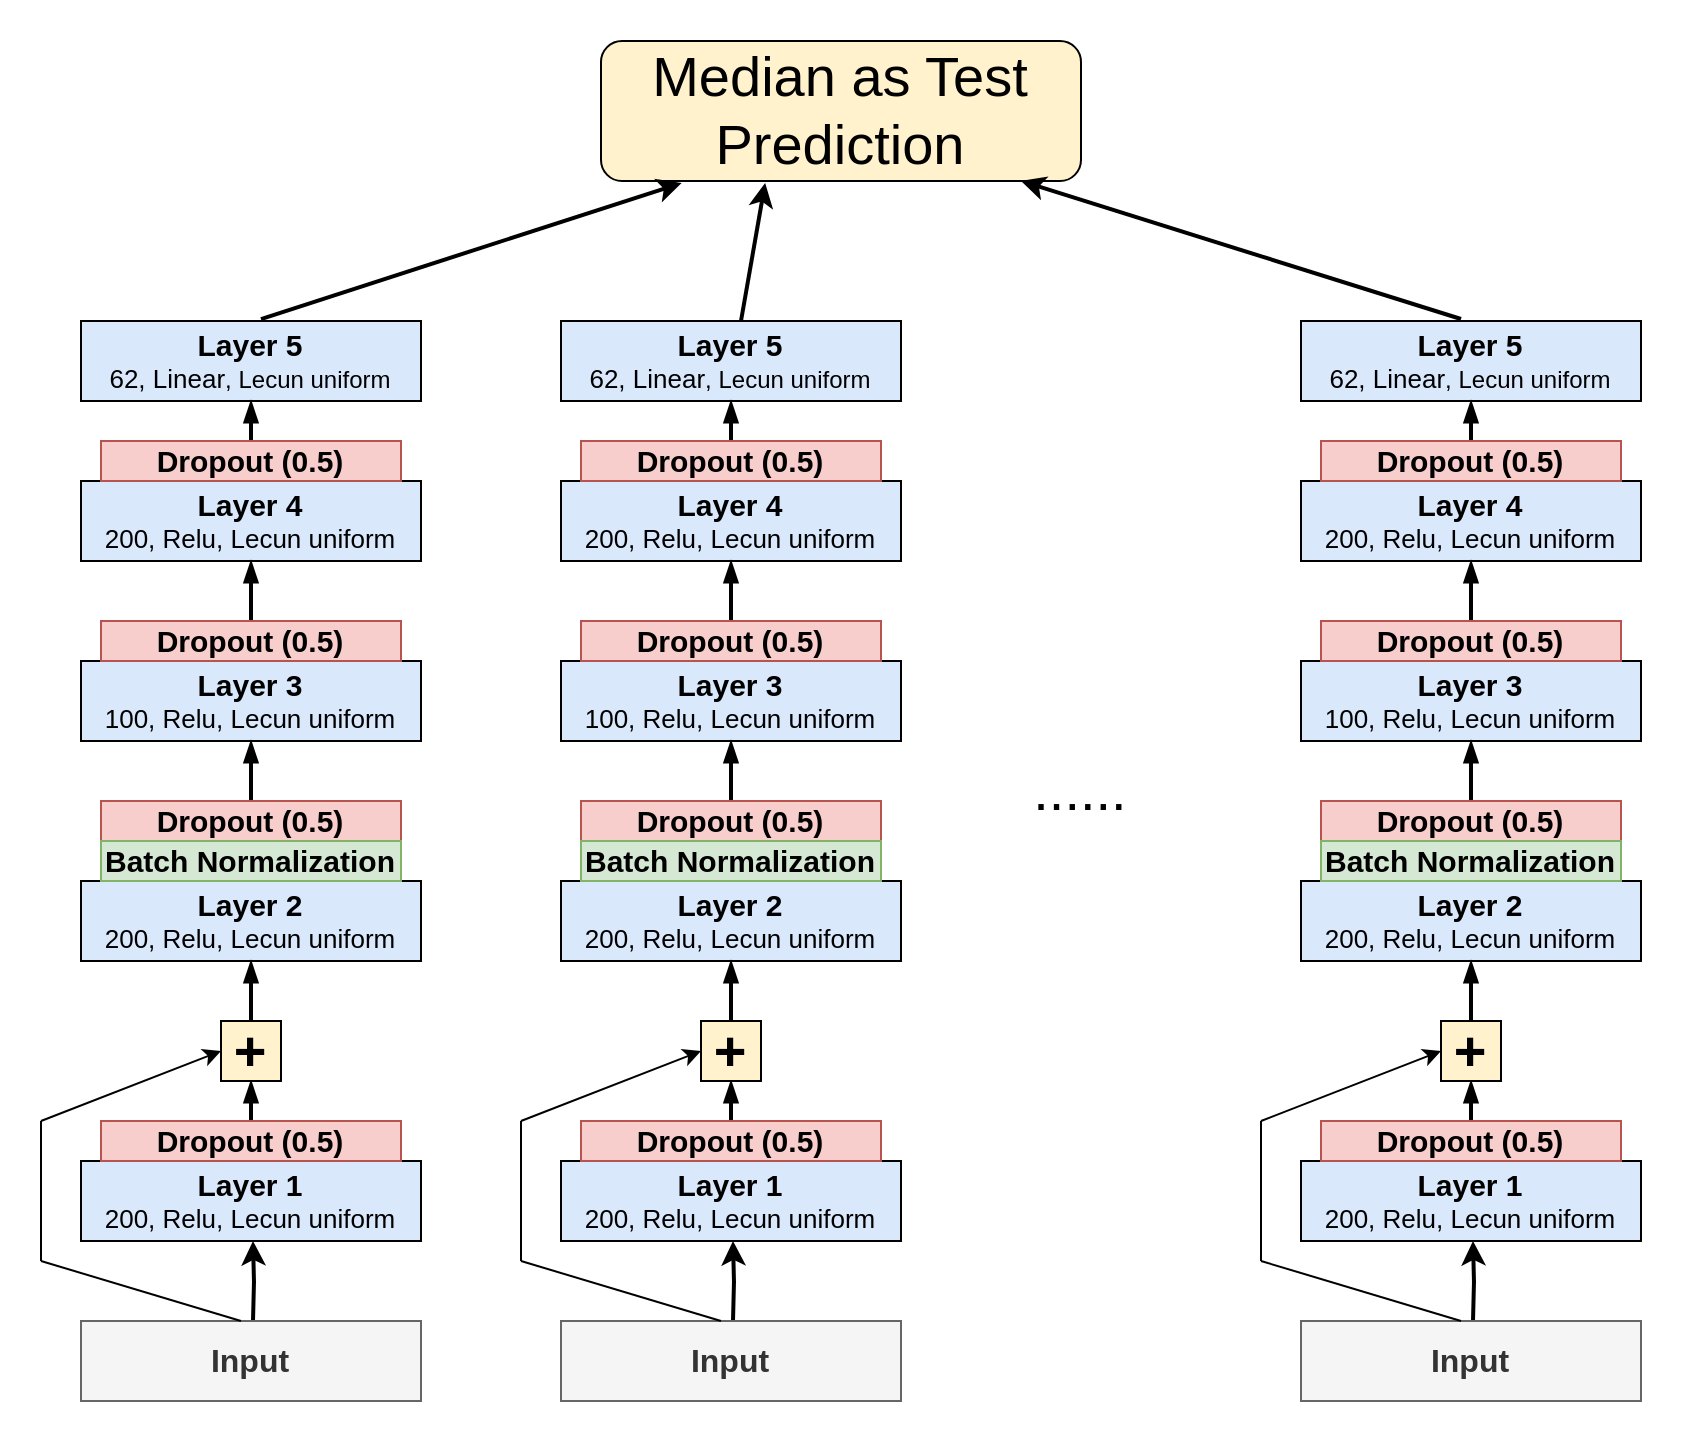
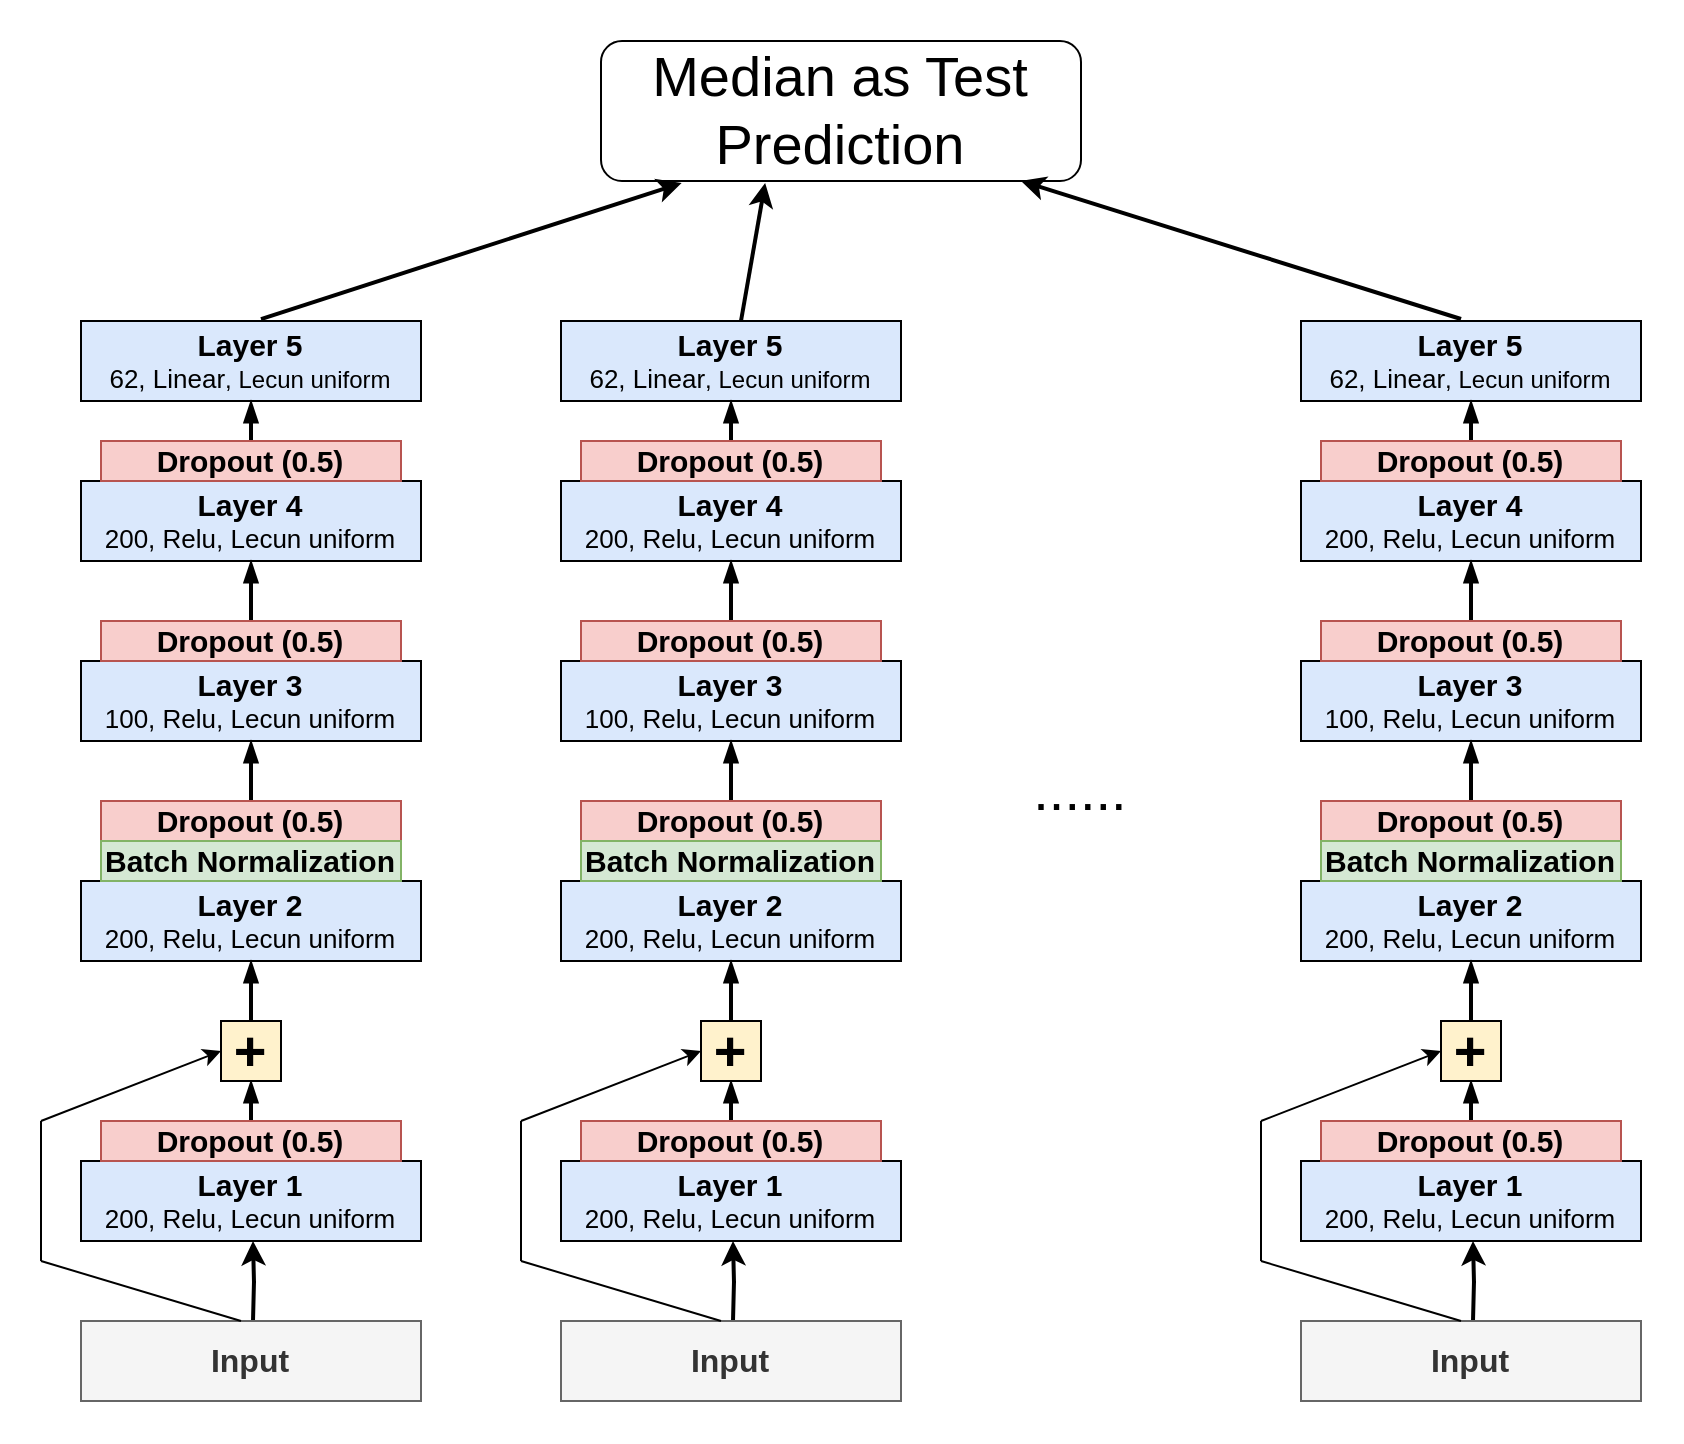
- <mxCell id="66" value="Median as Test Prediction" style="rounded=1;whiteSpace=wrap;html=1;fontSize=28;strokeColor=#000000;strokeWidth=1;fillColor=#fff2cc;" vertex="1" parent="1"><mxGeometry x="300" y="20" width="240" height="70" as="geometry" /></mxCell>
+ <mxCell id="66" value="Median as Test Prediction" style="rounded=1;whiteSpace=wrap;html=1;fontSize=28;strokeColor=#000000;strokeWidth=1;" vertex="1" parent="1"><mxGeometry x="300" y="20" width="240" height="70" as="geometry" /></mxCell>
